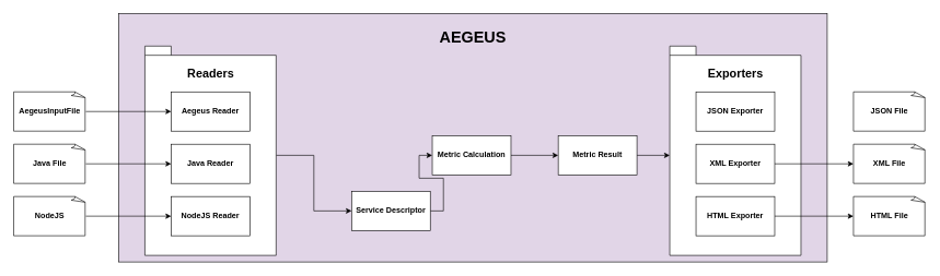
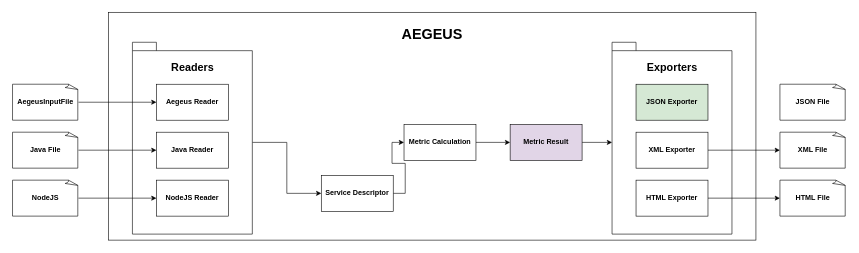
- <mxCell id="2" value="&lt;div align=&quot;left&quot;&gt;&lt;h1&gt;&lt;b&gt;AEGEUS&lt;/b&gt;&lt;/h1&gt;&lt;/div&gt;" style="rounded=0;whiteSpace=wrap;html=1;horizontal=1;verticalAlign=top;fillColor=#e1d5e7;" vertex="1" parent="1"><mxGeometry x="180" width="1080" height="380" as="geometry" y="20" /></mxCell>
+ <mxCell id="2" value="&lt;div align=&quot;left&quot;&gt;&lt;h1&gt;&lt;b&gt;AEGEUS&lt;/b&gt;&lt;/h1&gt;&lt;/div&gt;" style="rounded=0;whiteSpace=wrap;html=1;horizontal=1;verticalAlign=top;" vertex="1" parent="1"><mxGeometry x="180" width="1080" height="380" as="geometry" y="20" /></mxCell>
- <mxCell id="21" value="&lt;b&gt;JSON Exporter&lt;br&gt;&lt;/b&gt;" style="rounded=0;whiteSpace=wrap;html=1;" vertex="1" parent="1"><mxGeometry x="1060" y="140" width="120" height="60" as="geometry" /></mxCell>
+ <mxCell id="21" value="&lt;b&gt;JSON Exporter&lt;br&gt;&lt;/b&gt;" style="rounded=0;whiteSpace=wrap;html=1;fillColor=#d5e8d4;" vertex="1" parent="1"><mxGeometry x="1060" y="140" width="120" height="60" as="geometry" /></mxCell>
- <mxCell id="20" value="&lt;b&gt;Metric Calculation&lt;br&gt;&lt;/b&gt;" style="rounded=0;whiteSpace=wrap;html=1;" vertex="1" parent="1"><mxGeometry x="658" y="207" width="120" height="60" as="geometry" /></mxCell>
+ <mxCell id="20" value="&lt;b&gt;Metric Calculation&lt;br&gt;&lt;/b&gt;" style="rounded=0;whiteSpace=wrap;html=1;" vertex="1" parent="1"><mxGeometry x="673" y="207" width="120" height="60" as="geometry" /></mxCell>
- <mxCell id="18" value="&lt;b&gt;Metric Result&lt;/b&gt;" style="rounded=0;whiteSpace=wrap;html=1;" vertex="1" parent="1"><mxGeometry x="850" y="207" width="120" height="60" as="geometry" /></mxCell>
+ <mxCell id="18" value="&lt;b&gt;Metric Result&lt;/b&gt;" style="rounded=0;whiteSpace=wrap;html=1;fillColor=#e1d5e7;" vertex="1" parent="1"><mxGeometry x="850" y="207" width="120" height="60" as="geometry" /></mxCell>
